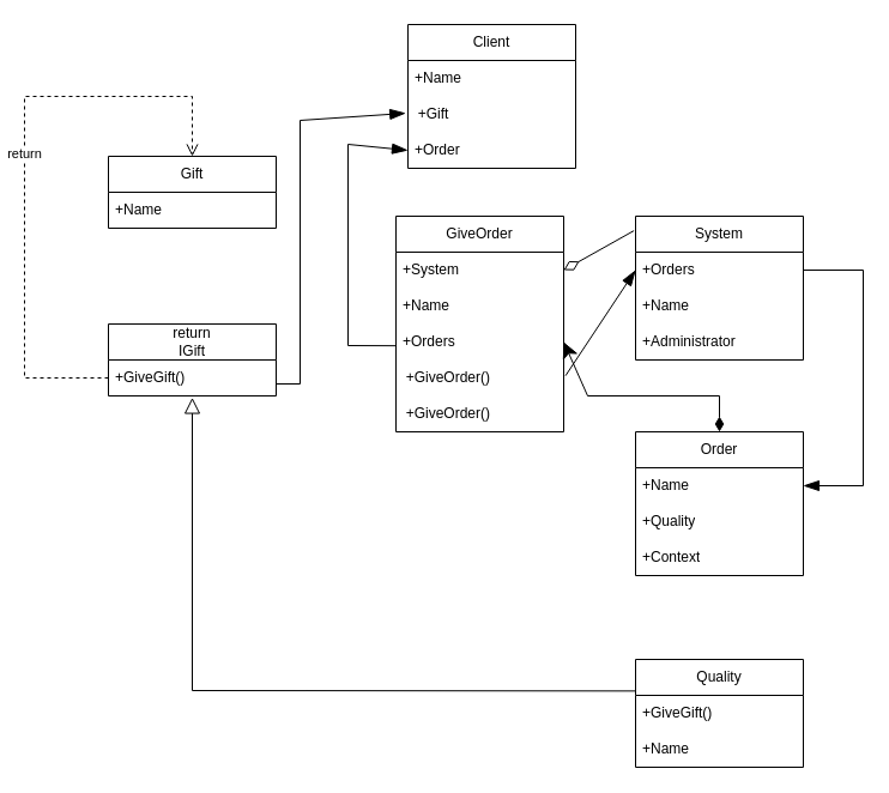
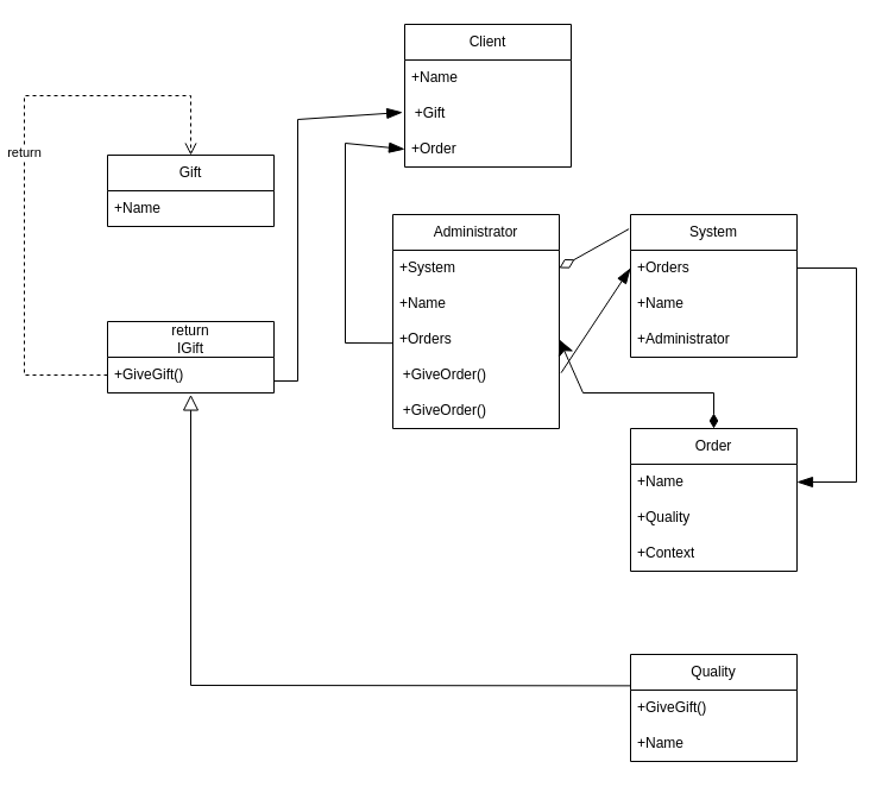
- <mxCell id="7" value="GiveOrder" style="swimlane;fontStyle=0;childLayout=stackLayout;horizontal=1;startSize=30;horizontalStack=0;resizeParent=1;resizeParentMax=0;resizeLast=0;collapsible=1;marginBottom=0;whiteSpace=wrap;html=1;" parent="1" vertex="1"><mxGeometry x="330" y="180" width="140" height="180" as="geometry" /></mxCell>
+ <mxCell id="7" value="Administrator" style="swimlane;fontStyle=0;childLayout=stackLayout;horizontal=1;startSize=30;horizontalStack=0;resizeParent=1;resizeParentMax=0;resizeLast=0;collapsible=1;marginBottom=0;whiteSpace=wrap;html=1;" parent="1" vertex="1"><mxGeometry x="330" y="180" width="140" height="180" as="geometry" /></mxCell>
